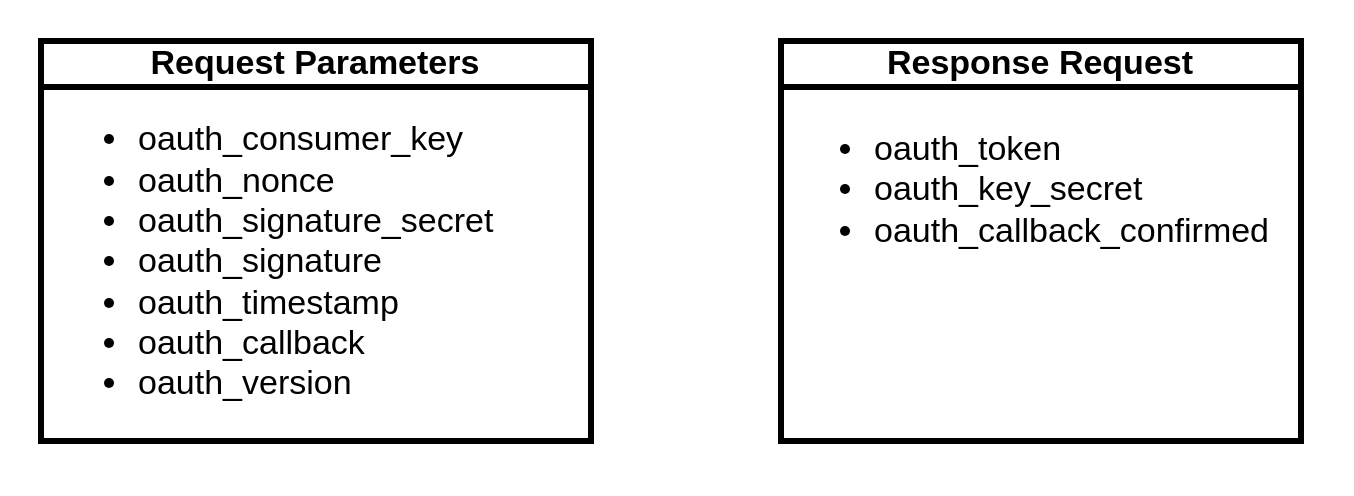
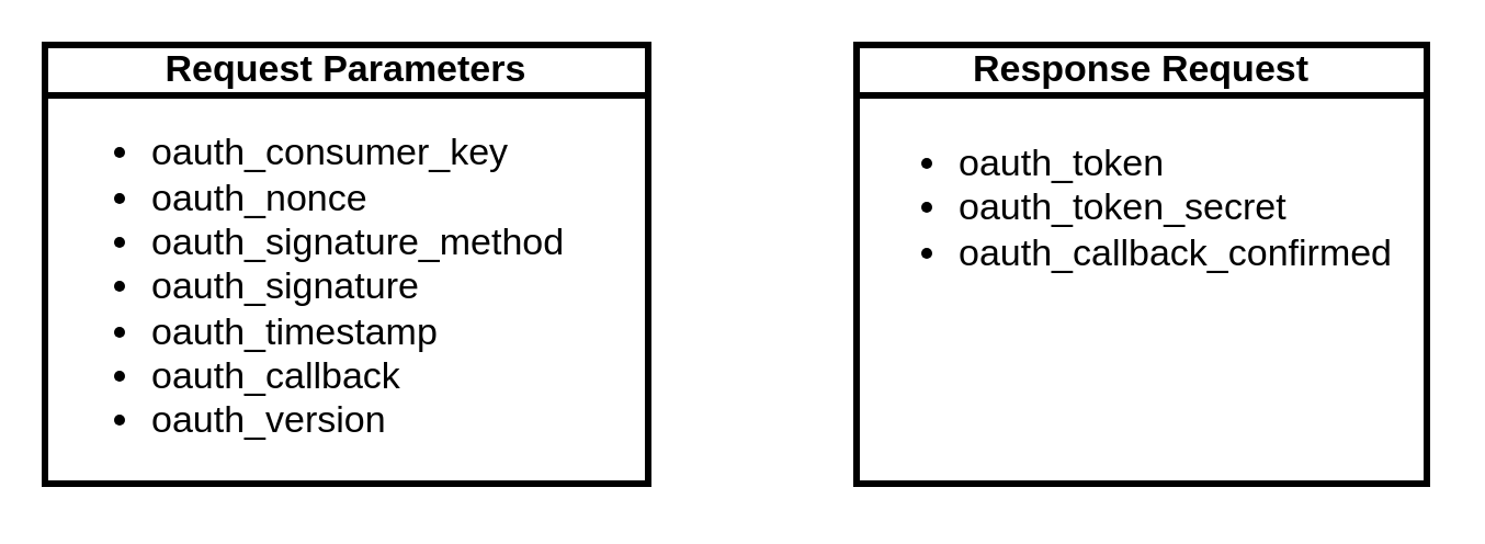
- <mxCell id="5" value="&lt;ul style=&quot;font-size: 17px;&quot;&gt;&lt;li style=&quot;&quot;&gt;&lt;span style=&quot;&quot;&gt;oauth_token&lt;/span&gt;&lt;/li&gt;&lt;li style=&quot;&quot;&gt;&lt;span style=&quot;&quot;&gt;oauth_key_secret&lt;/span&gt;&lt;/li&gt;&lt;li style=&quot;&quot;&gt;&lt;span style=&quot;&quot;&gt;oauth_callback_confirmed&lt;/span&gt;&lt;/li&gt;&lt;/ul&gt;" style="text;html=1;align=left;verticalAlign=middle;resizable=0;points=[];autosize=1;strokeColor=none;fillColor=none;fontSize=14;" vertex="1" parent="4"><mxGeometry x="5" y="20" width="260" height="110" as="geometry" /></mxCell>
+ <mxCell id="5" value="&lt;ul style=&quot;font-size: 17px;&quot;&gt;&lt;li style=&quot;&quot;&gt;&lt;span style=&quot;&quot;&gt;oauth_token&lt;/span&gt;&lt;/li&gt;&lt;li style=&quot;&quot;&gt;&lt;span style=&quot;&quot;&gt;oauth_token_secret&lt;/span&gt;&lt;/li&gt;&lt;li style=&quot;&quot;&gt;&lt;span style=&quot;&quot;&gt;oauth_callback_confirmed&lt;/span&gt;&lt;/li&gt;&lt;/ul&gt;" style="text;html=1;align=left;verticalAlign=middle;resizable=0;points=[];autosize=1;strokeColor=none;fillColor=none;fontSize=14;" vertex="1" parent="4"><mxGeometry x="5" y="20" width="260" height="110" as="geometry" /></mxCell>
- <mxCell id="3" value="&lt;ul style=&quot;font-size: 17px;&quot;&gt;&lt;li style=&quot;&quot;&gt;&lt;span style=&quot;&quot;&gt;oauth_consumer_key&lt;/span&gt;&lt;/li&gt;&lt;li style=&quot;&quot;&gt;&lt;span style=&quot;&quot;&gt;oauth_nonce&lt;/span&gt;&lt;/li&gt;&lt;li style=&quot;&quot;&gt;&lt;span style=&quot;&quot;&gt;oauth_signature_secret&lt;/span&gt;&lt;/li&gt;&lt;li style=&quot;&quot;&gt;&lt;span style=&quot;&quot;&gt;oauth_signature&lt;/span&gt;&lt;/li&gt;&lt;li style=&quot;&quot;&gt;&lt;span style=&quot;&quot;&gt;oauth_timestamp&lt;/span&gt;&lt;/li&gt;&lt;li style=&quot;&quot;&gt;&lt;span style=&quot;&quot;&gt;oauth_callback&lt;/span&gt;&lt;/li&gt;&lt;li style=&quot;&quot;&gt;oauth_version&lt;/li&gt;&lt;/ul&gt;" style="text;html=1;align=left;verticalAlign=middle;resizable=0;points=[];autosize=1;strokeColor=none;fillColor=none;fontSize=14;" vertex="1" parent="2"><mxGeometry x="7" y="16" width="250" height="190" as="geometry" /></mxCell>
+ <mxCell id="3" value="&lt;ul style=&quot;font-size: 17px;&quot;&gt;&lt;li style=&quot;&quot;&gt;&lt;span style=&quot;&quot;&gt;oauth_consumer_key&lt;/span&gt;&lt;/li&gt;&lt;li style=&quot;&quot;&gt;&lt;span style=&quot;&quot;&gt;oauth_nonce&lt;/span&gt;&lt;/li&gt;&lt;li style=&quot;&quot;&gt;&lt;span style=&quot;&quot;&gt;oauth_signature_method&lt;/span&gt;&lt;/li&gt;&lt;li style=&quot;&quot;&gt;&lt;span style=&quot;&quot;&gt;oauth_signature&lt;/span&gt;&lt;/li&gt;&lt;li style=&quot;&quot;&gt;&lt;span style=&quot;&quot;&gt;oauth_timestamp&lt;/span&gt;&lt;/li&gt;&lt;li style=&quot;&quot;&gt;&lt;span style=&quot;&quot;&gt;oauth_callback&lt;/span&gt;&lt;/li&gt;&lt;li style=&quot;&quot;&gt;oauth_version&lt;/li&gt;&lt;/ul&gt;" style="text;html=1;align=left;verticalAlign=middle;resizable=0;points=[];autosize=1;strokeColor=none;fillColor=none;fontSize=14;" vertex="1" parent="2"><mxGeometry x="7" y="16" width="250" height="190" as="geometry" /></mxCell>
